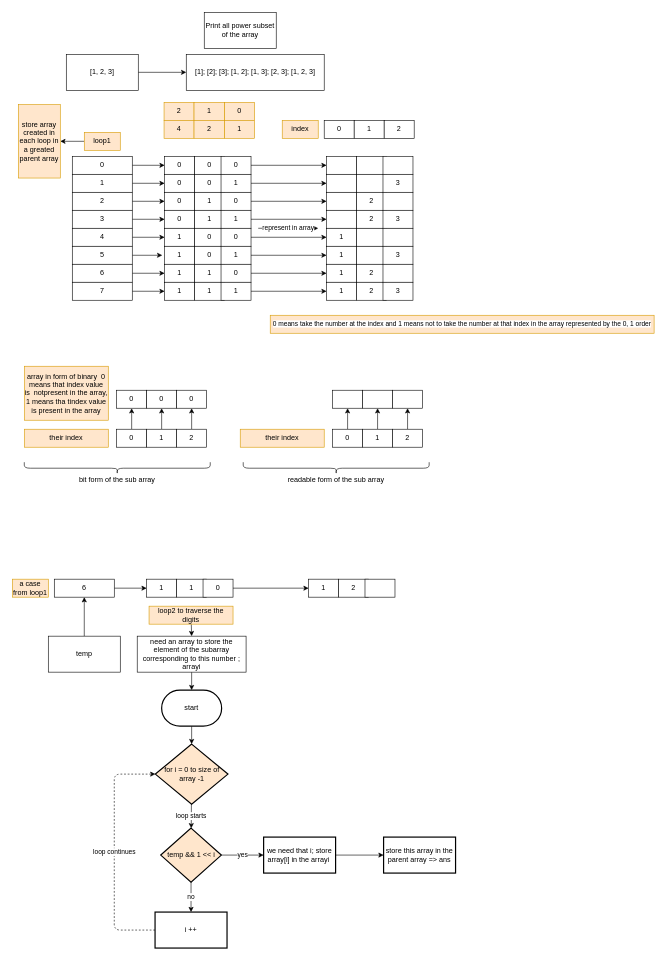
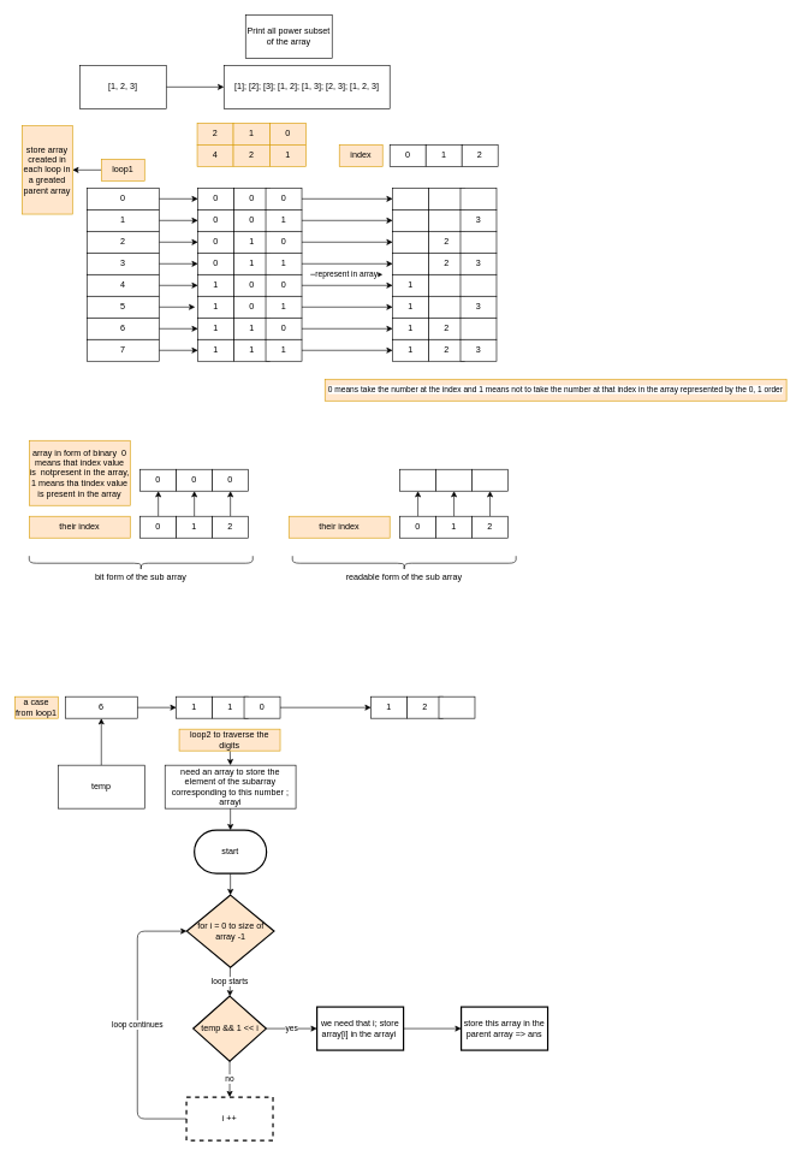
- <mxCell id="148" value="loop continues" style="edgeStyle=none;html=1;entryX=0;entryY=0.5;entryDx=0;entryDy=0;dashed=1;" edge="1" parent="1" source="149" target="142"><mxGeometry relative="1" as="geometry"><mxPoint x="250" y="1320" as="targetPoint" /><Array as="points"><mxPoint x="190" y="1550" /><mxPoint x="190" y="1290" /></Array></mxGeometry></mxCell>
+ <mxCell id="148" value="loop continues" style="edgeStyle=none;html=1;entryX=0;entryY=0.5;entryDx=0;entryDy=0;" edge="1" parent="1" source="149" target="142"><mxGeometry relative="1" as="geometry"><mxPoint x="250" y="1320" as="targetPoint" /><Array as="points"><mxPoint x="190" y="1550" /><mxPoint x="190" y="1290" /></Array></mxGeometry></mxCell>
- <mxCell id="149" value="i ++" style="whiteSpace=wrap;html=1;strokeWidth=2;" vertex="1" parent="1"><mxGeometry x="258" y="1520" width="120" height="60" as="geometry" /></mxCell>
+ <mxCell id="149" value="i ++" style="whiteSpace=wrap;html=1;strokeWidth=2;dashed=1;" vertex="1" parent="1"><mxGeometry x="258" y="1520" width="120" height="60" as="geometry" /></mxCell>
